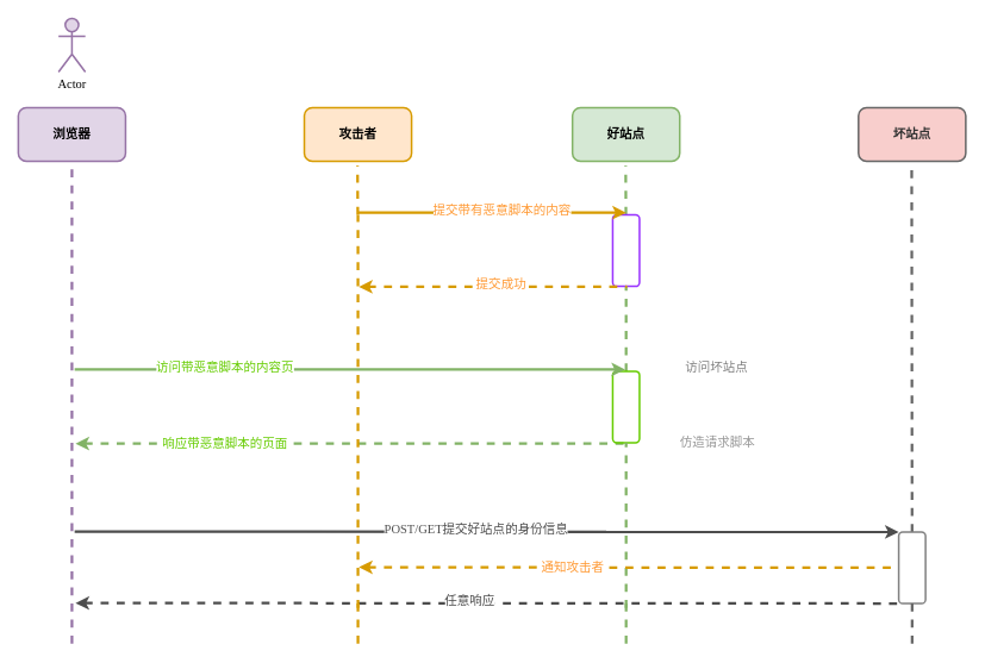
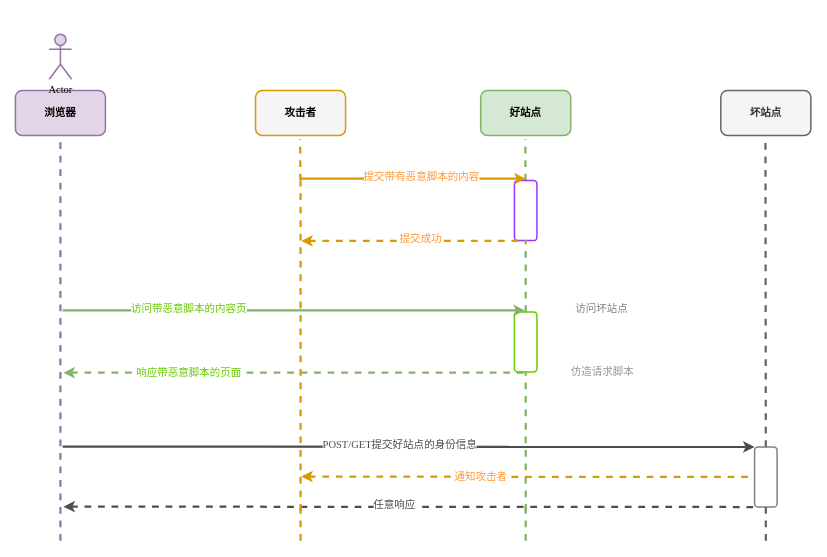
- <mxCell id="5" value="Actor" style="shape=umlActor;verticalLabelPosition=bottom;verticalAlign=top;html=1;outlineConnect=0;fontFamily=Comic Sans MS;fontSize=14;fillColor=#e1d5e7;strokeColor=#9673a6;strokeWidth=2;" parent="1" vertex="1"><mxGeometry x="65" y="20" width="30" height="60" as="geometry" /></mxCell>
+ <mxCell id="5" value="Actor" style="shape=umlActor;verticalLabelPosition=bottom;verticalAlign=top;html=1;outlineConnect=0;fontFamily=Comic Sans MS;fontSize=14;fillColor=#e1d5e7;strokeColor=#9673a6;strokeWidth=2;" parent="1" vertex="1"><mxGeometry x="65" y="45" width="30" height="60" as="geometry" /></mxCell>
- <mxCell id="25" value="攻击者" style="rounded=1;whiteSpace=wrap;html=1;fontSize=14;fontFamily=Comic Sans MS;fillColor=#ffe6cc;strokeColor=#d79b00;strokeWidth=2;fontStyle=1" vertex="1" parent="1"><mxGeometry x="340" y="120" width="120" height="60" as="geometry" /></mxCell>
+ <mxCell id="25" value="攻击者" style="rounded=1;whiteSpace=wrap;html=1;fontSize=14;fontFamily=Comic Sans MS;fillColor=#f5f5f5;strokeColor=#d79b00;strokeWidth=2;fontStyle=1;" vertex="1" parent="1"><mxGeometry x="340" y="120" width="120" height="60" as="geometry" /></mxCell>
- <mxCell id="4" value="坏站点" style="rounded=1;whiteSpace=wrap;html=1;fontSize=14;fontFamily=Comic Sans MS;fillColor=#f8cecc;strokeColor=#666666;fontColor=#333333;strokeWidth=2;fontStyle=1;" parent="1" vertex="1"><mxGeometry x="960" y="120" width="120" height="60" as="geometry" /></mxCell>
+ <mxCell id="4" value="坏站点" style="rounded=1;whiteSpace=wrap;html=1;fontSize=14;fontFamily=Comic Sans MS;fillColor=#f5f5f5;strokeColor=#666666;fontColor=#333333;strokeWidth=2;fontStyle=1" parent="1" vertex="1"><mxGeometry x="960" y="120" width="120" height="60" as="geometry" /></mxCell>
